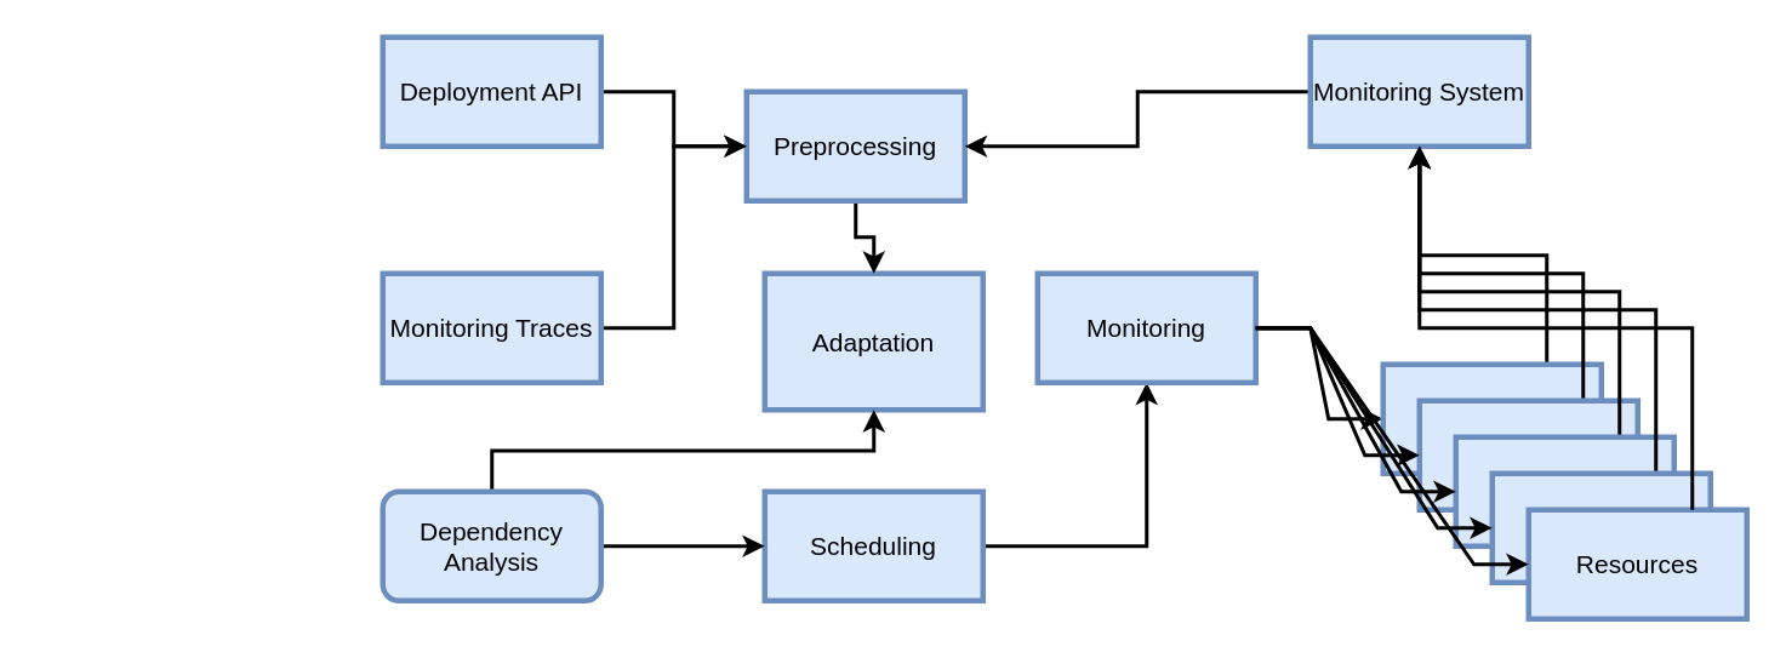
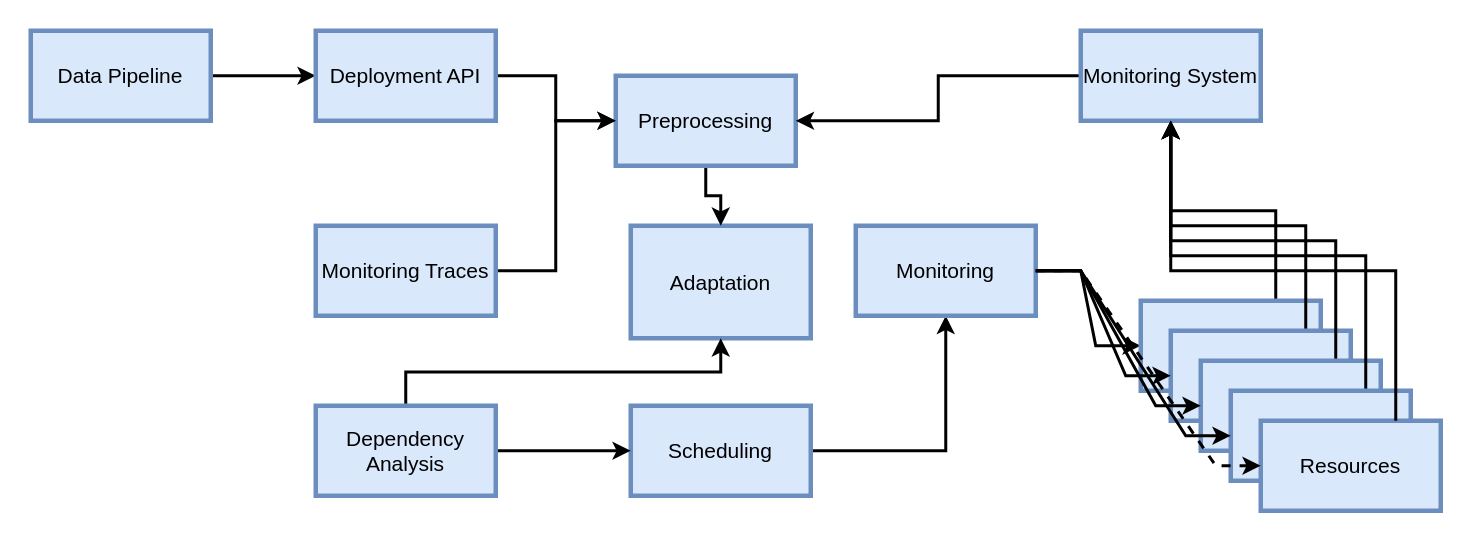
+ <mxCell id="31" value="&lt;font style=&quot;font-size: 14px;&quot;&gt;Data Pipeline&lt;/font&gt;" style="rounded=0;whiteSpace=wrap;html=1;fillColor=#dae8fc;strokeColor=#6c8ebf;fontSize=14;strokeWidth=3;" parent="1" vertex="1"><mxGeometry x="20" y="20" width="120" height="60" as="geometry" /></mxCell>
+ <mxCell id="30" style="edgeStyle=orthogonalEdgeStyle;rounded=0;orthogonalLoop=1;jettySize=auto;html=1;exitX=1;exitY=0.5;exitDx=0;exitDy=0;entryX=0;entryY=0.5;entryDx=0;entryDy=0;fontSize=14;strokeWidth=2;" parent="1" source="31" target="33" edge="1"><mxGeometry relative="1" as="geometry" /></mxCell>
- <mxCell id="25" style="rounded=0;orthogonalLoop=1;jettySize=auto;html=1;exitX=1;exitY=0.5;exitDx=0;exitDy=0;entryX=0;entryY=0.5;entryDx=0;entryDy=0;edgeStyle=entityRelationEdgeStyle;fontSize=14;strokeWidth=2;" parent="1" source="11" target="22" edge="1"><mxGeometry relative="1" as="geometry" /></mxCell>
+ <mxCell id="25" style="rounded=0;orthogonalLoop=1;jettySize=auto;html=1;exitX=1;exitY=0.5;exitDx=0;exitDy=0;entryX=0;entryY=0.5;entryDx=0;entryDy=0;edgeStyle=entityRelationEdgeStyle;fontSize=14;strokeWidth=2;dashed=1;" parent="1" source="11" target="22" edge="1"><mxGeometry relative="1" as="geometry" /></mxCell>
- <mxCell id="9" value="Dependency Analysis" style="whiteSpace=wrap;html=1;fillColor=#dae8fc;strokeColor=#6c8ebf;fontSize=14;strokeWidth=3;rounded=1;" parent="1" vertex="1"><mxGeometry x="210" y="270" width="120" height="60" as="geometry" /></mxCell>
+ <mxCell id="9" value="Dependency Analysis" style="rounded=0;whiteSpace=wrap;html=1;fillColor=#dae8fc;strokeColor=#6c8ebf;fontSize=14;strokeWidth=3;" parent="1" vertex="1"><mxGeometry x="210" y="270" width="120" height="60" as="geometry" /></mxCell>
